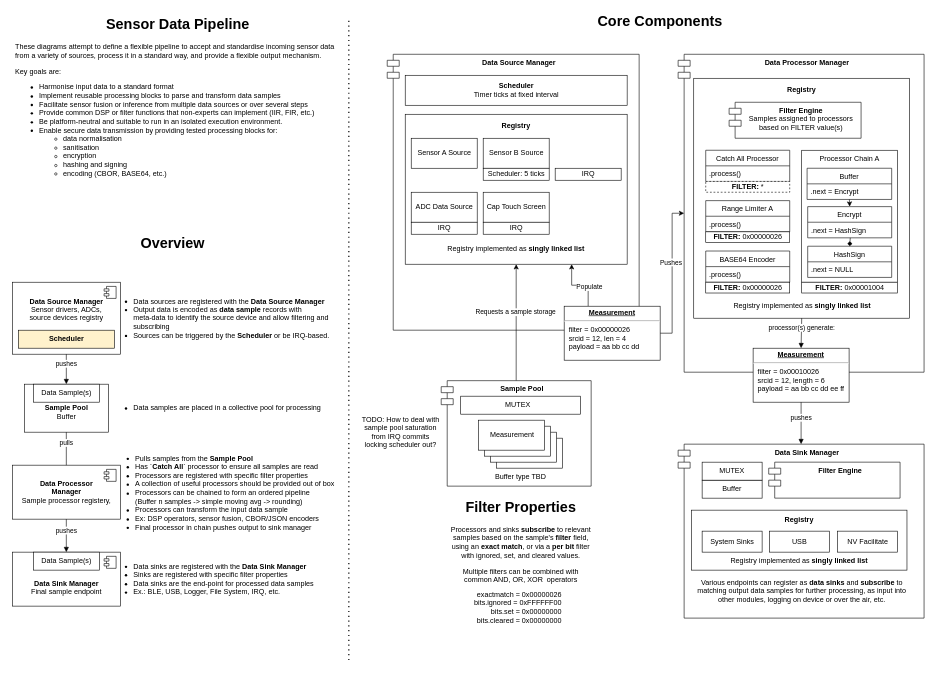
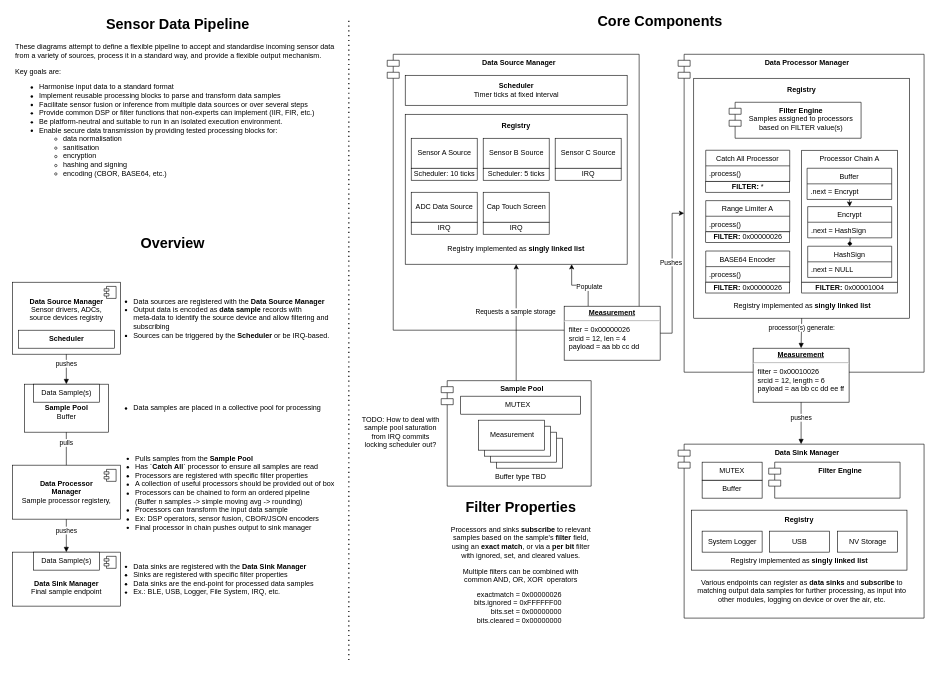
+ <mxCell id="37" value="Sensor C Source" style="html=1;align=center;" parent="1" vertex="1"><mxGeometry x="925" y="230" width="110" height="50" as="geometry" /></mxCell>
+ <mxCell id="33" value="&lt;div align=&quot;center&quot;&gt;Scheduler: 10 ticks&lt;/div&gt;" style="html=1;align=center;" parent="1" vertex="1"><mxGeometry x="685" y="280" width="110" height="20" as="geometry" /></mxCell>
- <mxCell id="83" value="&lt;b&gt;FILTER: &lt;/b&gt;*" style="html=1;align=center;dashed=1;" parent="1" vertex="1"><mxGeometry x="1176" y="302" width="140" height="18" as="geometry" /></mxCell>
+ <mxCell id="83" value="&lt;b&gt;FILTER: &lt;/b&gt;*" style="html=1;align=center;" parent="1" vertex="1"><mxGeometry x="1176" y="302" width="140" height="18" as="geometry" /></mxCell>
- <mxCell id="22" value="&lt;div align=&quot;center&quot;&gt;&lt;b&gt;Scheduler&lt;/b&gt;&lt;/div&gt;" style="html=1;align=center;fillColor=#fff2cc;" parent="1" vertex="1"><mxGeometry x="30" y="550" width="160" height="30" as="geometry" /></mxCell>
+ <mxCell id="22" value="&lt;div align=&quot;center&quot;&gt;&lt;b&gt;Scheduler&lt;/b&gt;&lt;/div&gt;" style="html=1;align=center;" parent="1" vertex="1"><mxGeometry x="30" y="550" width="160" height="30" as="geometry" /></mxCell>
- <mxCell id="63" value="System Sinks" style="html=1;align=center;" parent="1" vertex="1"><mxGeometry x="1170" y="885" width="100" height="35" as="geometry" /></mxCell>
+ <mxCell id="63" value="System Logger" style="html=1;align=center;" parent="1" vertex="1"><mxGeometry x="1170" y="885" width="100" height="35" as="geometry" /></mxCell>
- <mxCell id="65" value="NV Facilitate" style="html=1;align=center;" parent="1" vertex="1"><mxGeometry x="1396" y="885" width="100" height="35" as="geometry" /></mxCell>
+ <mxCell id="65" value="NV Storage" style="html=1;align=center;" parent="1" vertex="1"><mxGeometry x="1396" y="885" width="100" height="35" as="geometry" /></mxCell>
